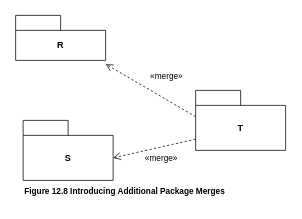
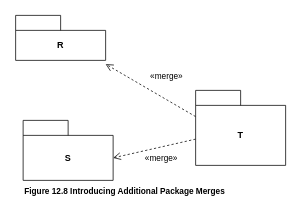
- <mxCell id="8" value="T" style="shape=folder;fontStyle=1;tabWidth=60;tabHeight=20;tabPosition=left;html=1;boundedLbl=1;whiteSpace=wrap;" vertex="1" parent="1"><mxGeometry x="260" y="120" width="120" height="80" as="geometry" /></mxCell>
+ <mxCell id="8" value="T" style="shape=folder;fontStyle=1;tabWidth=60;tabHeight=20;tabPosition=left;html=1;boundedLbl=1;whiteSpace=wrap;" vertex="1" parent="1"><mxGeometry x="260" y="120" width="120" height="100" as="geometry" /></mxCell>
